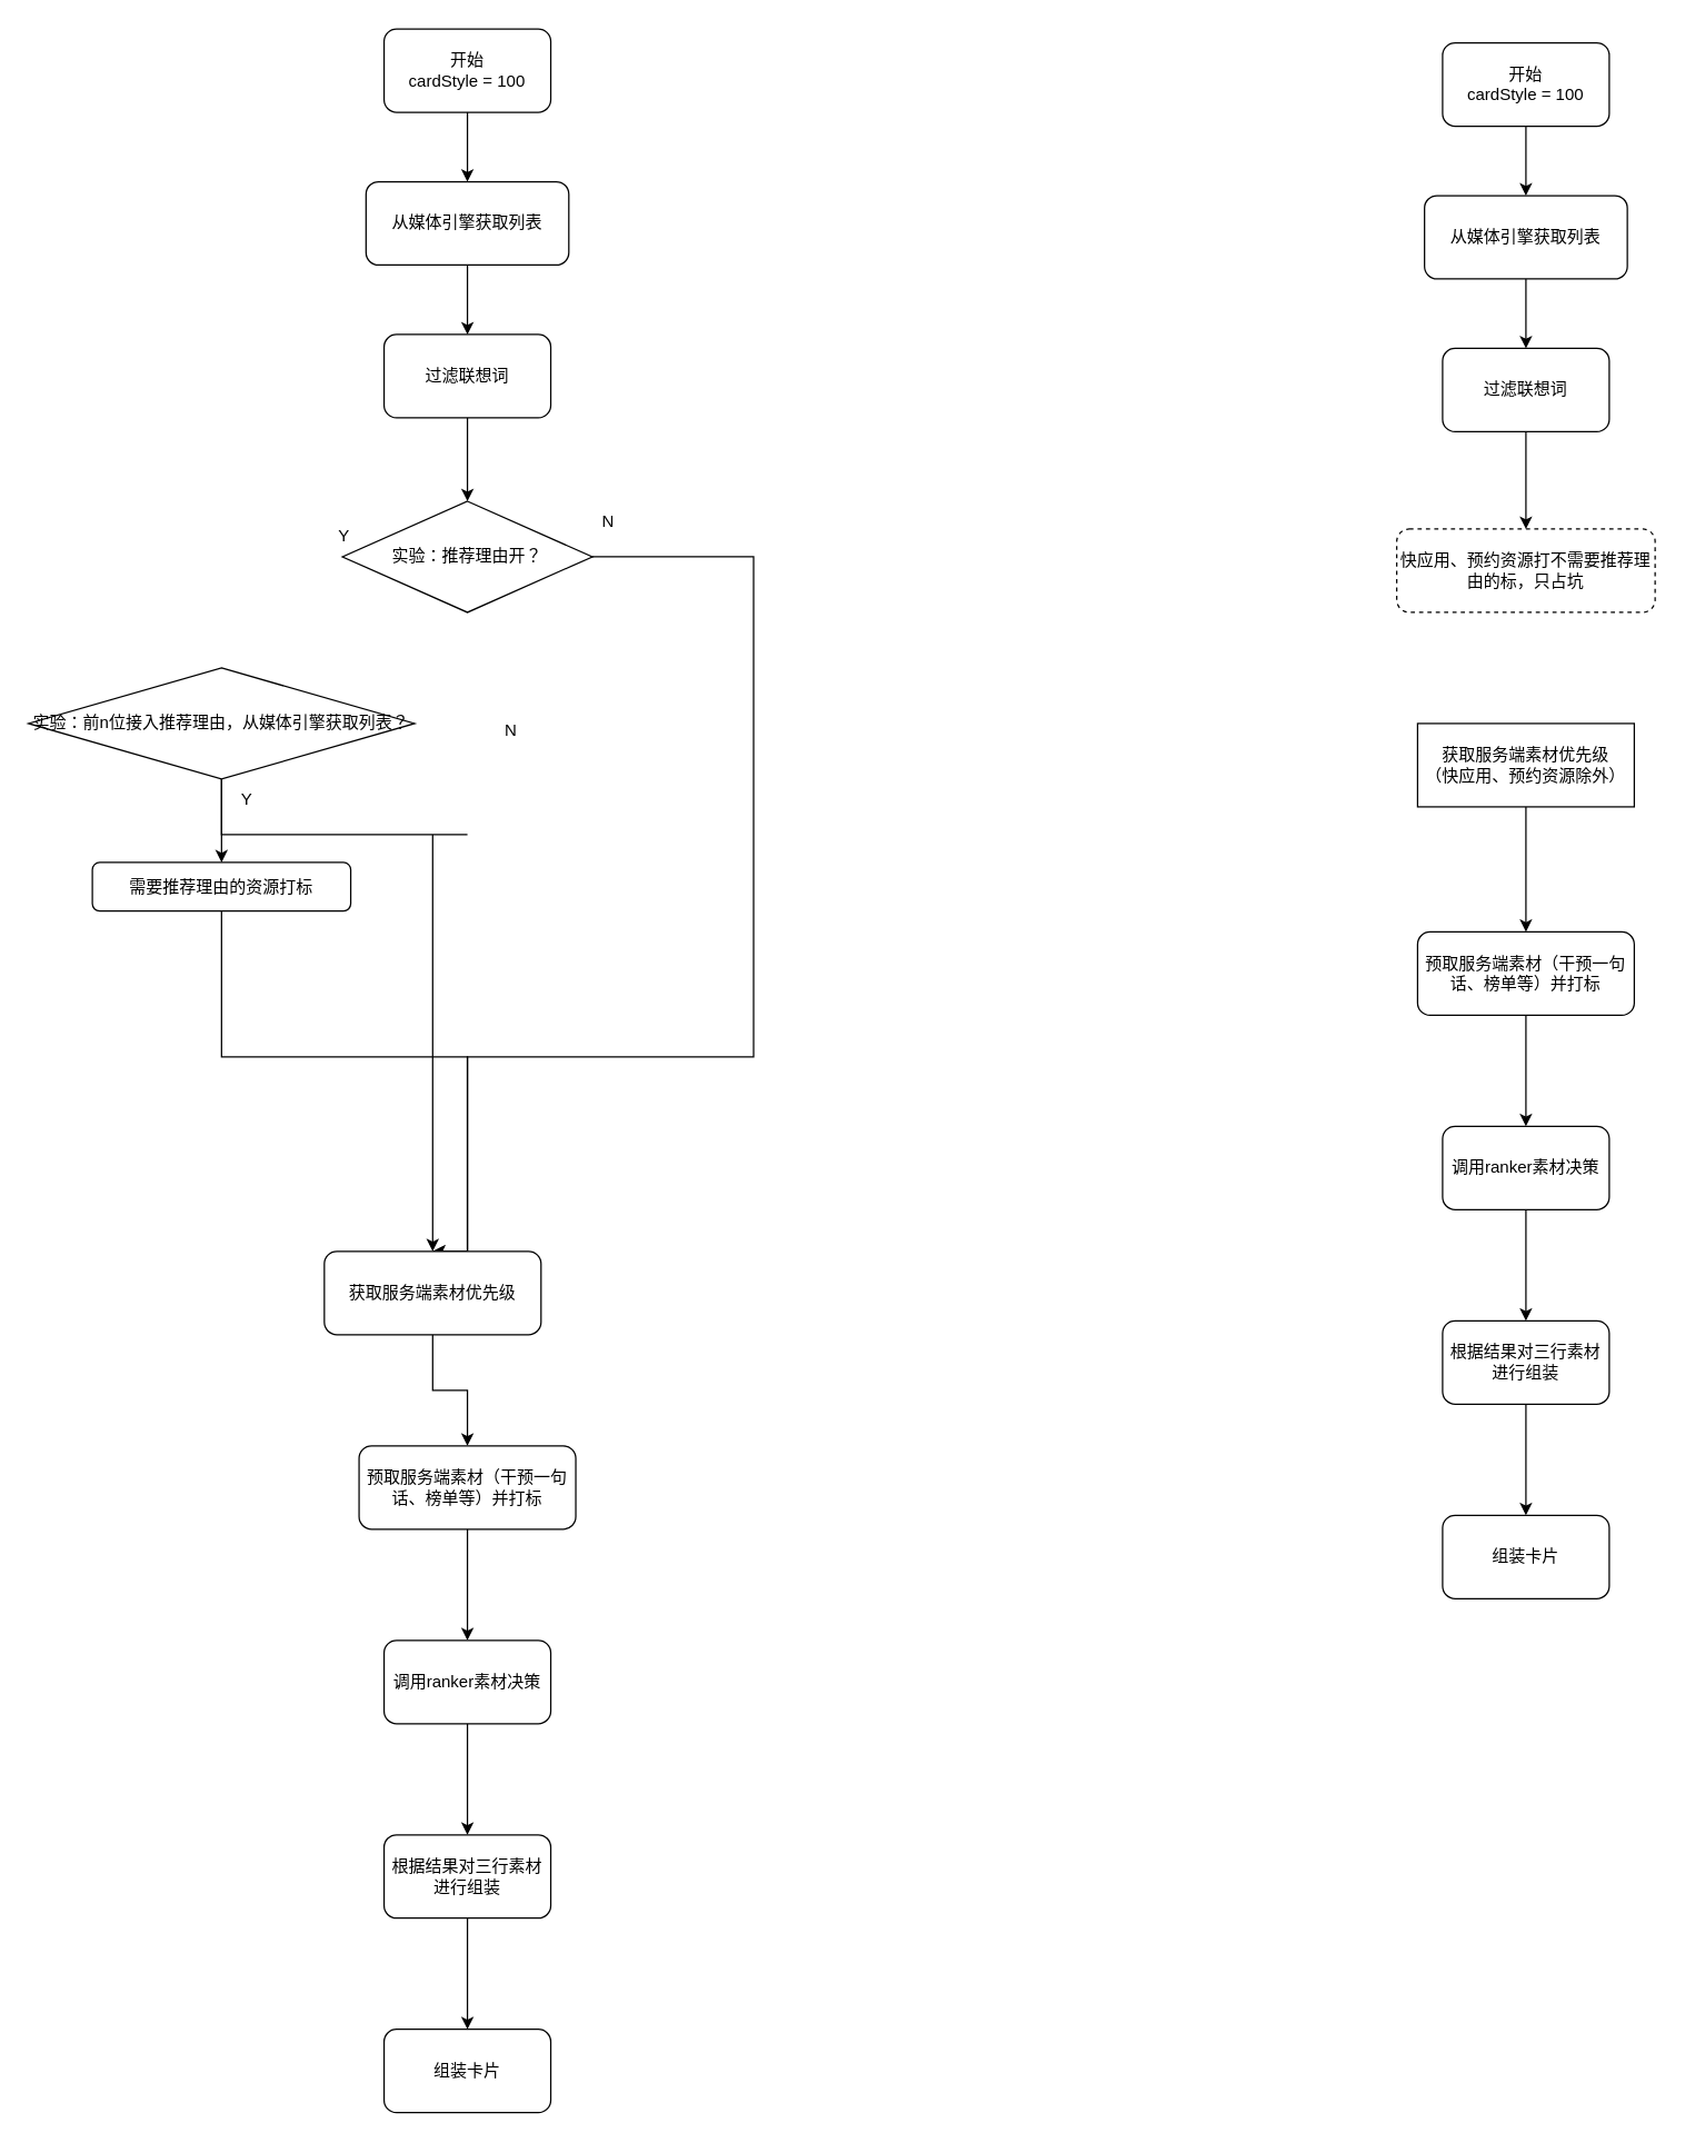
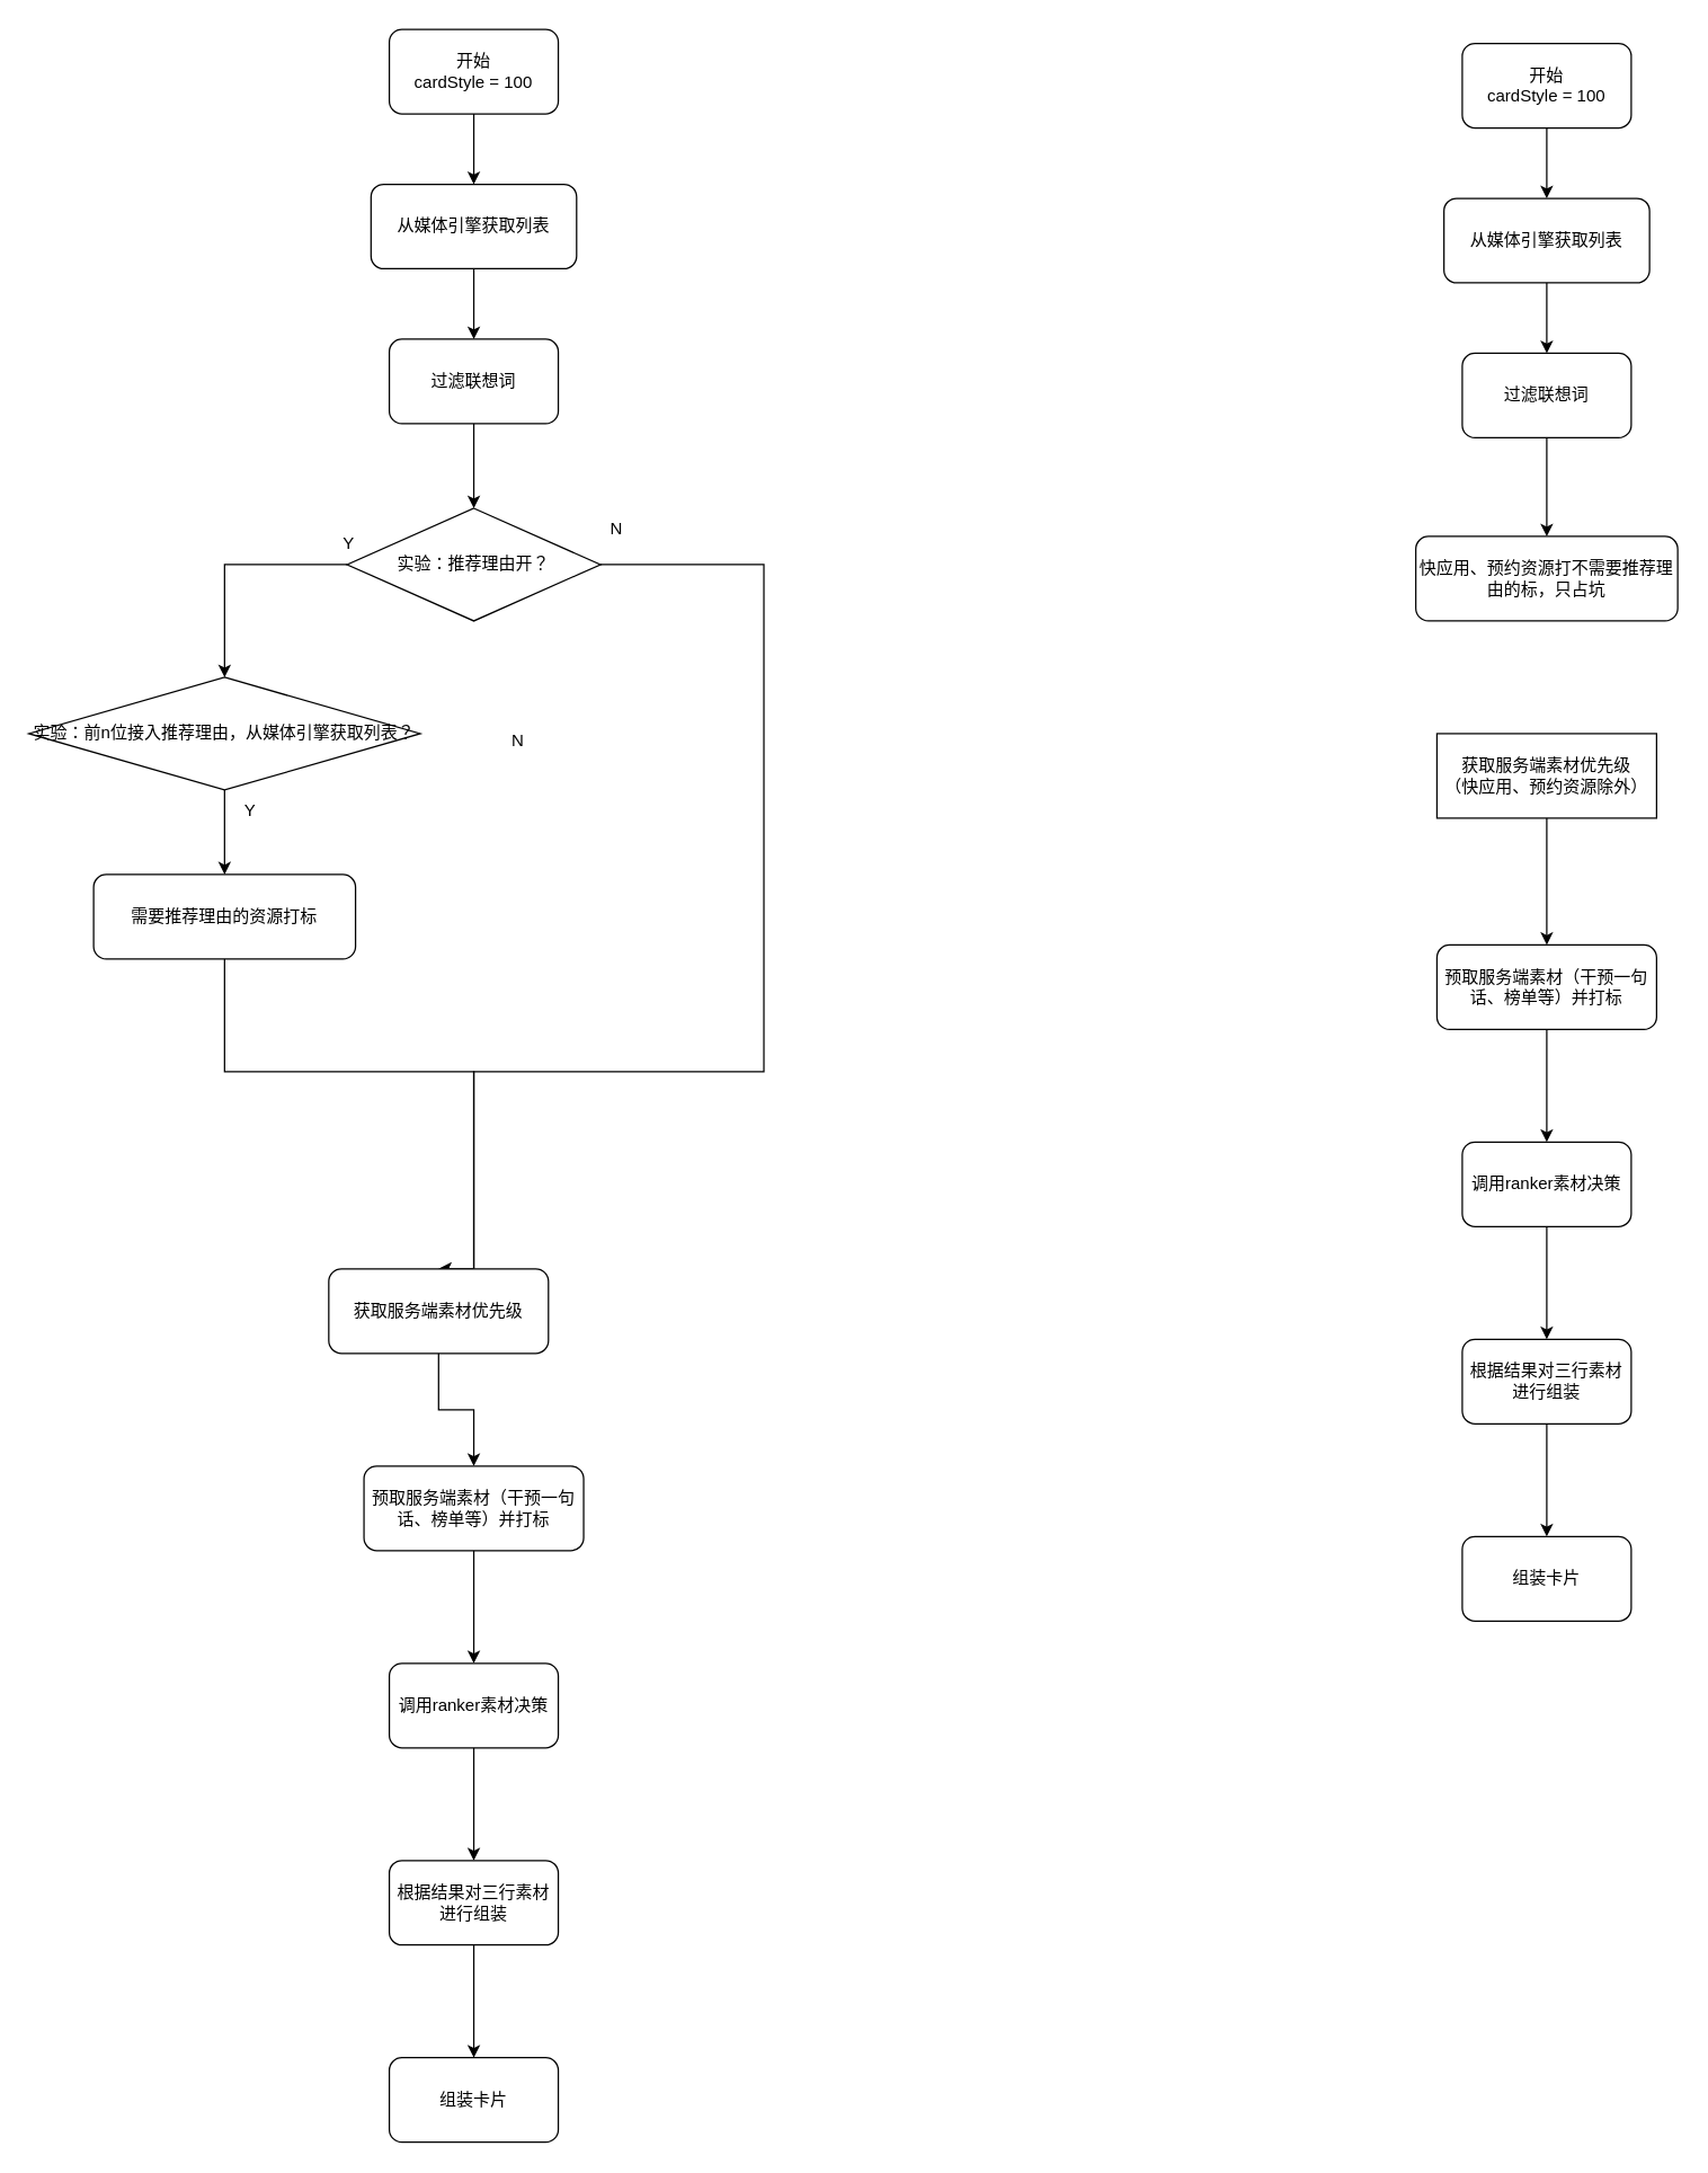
+ <mxCell id="13" style="edgeStyle=orthogonalEdgeStyle;rounded=0;orthogonalLoop=1;jettySize=auto;html=1;entryX=0.5;entryY=0;entryDx=0;entryDy=0;" edge="1" parent="1" source="14" target="17"><mxGeometry relative="1" as="geometry"><Array as="points"><mxPoint x="159" y="400" /></Array></mxGeometry></mxCell>
- <mxCell id="35" value="快应用、预约资源打不需要推荐理由的标，只占坑" style="whiteSpace=wrap;html=1;rounded=1;dashed=1;" vertex="1" parent="1"><mxGeometry x="1005" y="380" width="186" height="60" as="geometry" /></mxCell>
+ <mxCell id="35" value="快应用、预约资源打不需要推荐理由的标，只占坑" style="whiteSpace=wrap;html=1;rounded=1;" vertex="1" parent="1"><mxGeometry x="1005" y="380" width="186" height="60" as="geometry" /></mxCell>
- <mxCell id="10" value="需要推荐理由的资源打标" style="whiteSpace=wrap;html=1;rounded=1;" vertex="1" parent="1"><mxGeometry x="66" y="620" width="186" height="35" as="geometry" /></mxCell>
+ <mxCell id="10" value="需要推荐理由的资源打标" style="whiteSpace=wrap;html=1;rounded=1;" vertex="1" parent="1"><mxGeometry x="66" y="620" width="186" height="60" as="geometry" /></mxCell>
- <mxCell id="15" style="edgeStyle=orthogonalEdgeStyle;rounded=0;orthogonalLoop=1;jettySize=auto;html=1;entryX=0.5;entryY=0;entryDx=0;entryDy=0;" edge="1" parent="1" source="17" target="12"><mxGeometry relative="1" as="geometry"><Array as="points"><mxPoint x="336" y="600" /><mxPoint x="336" y="600" /></Array></mxGeometry></mxCell>
